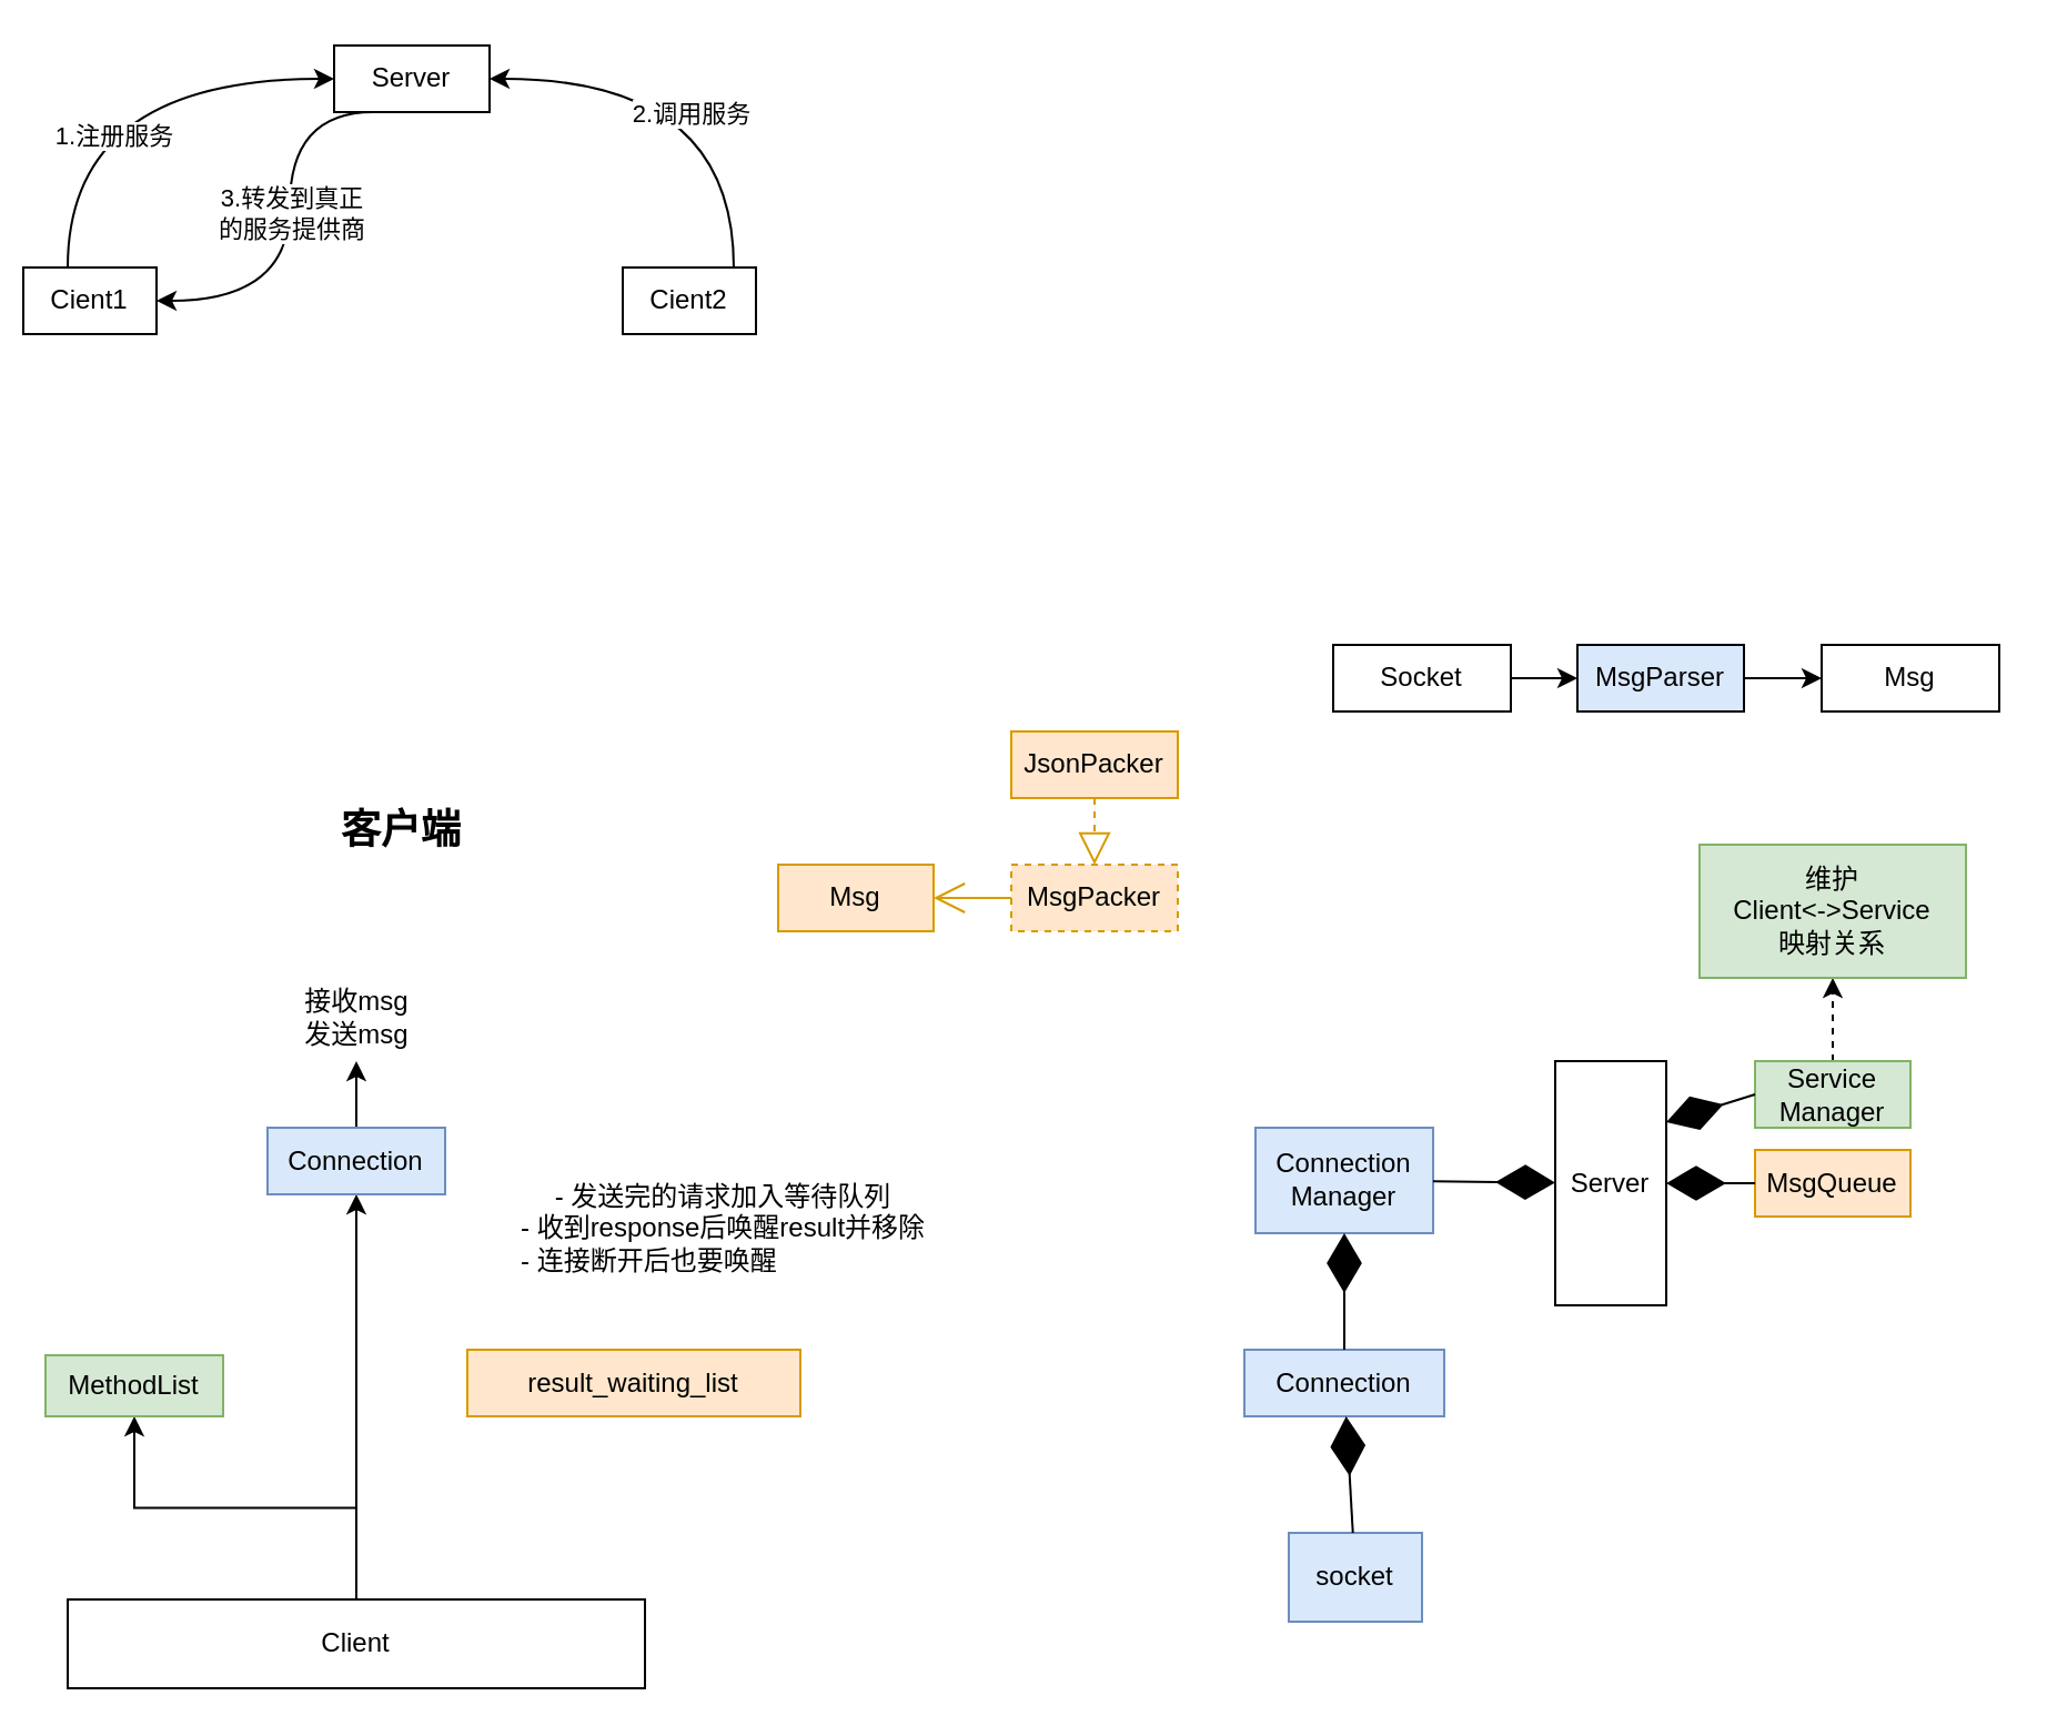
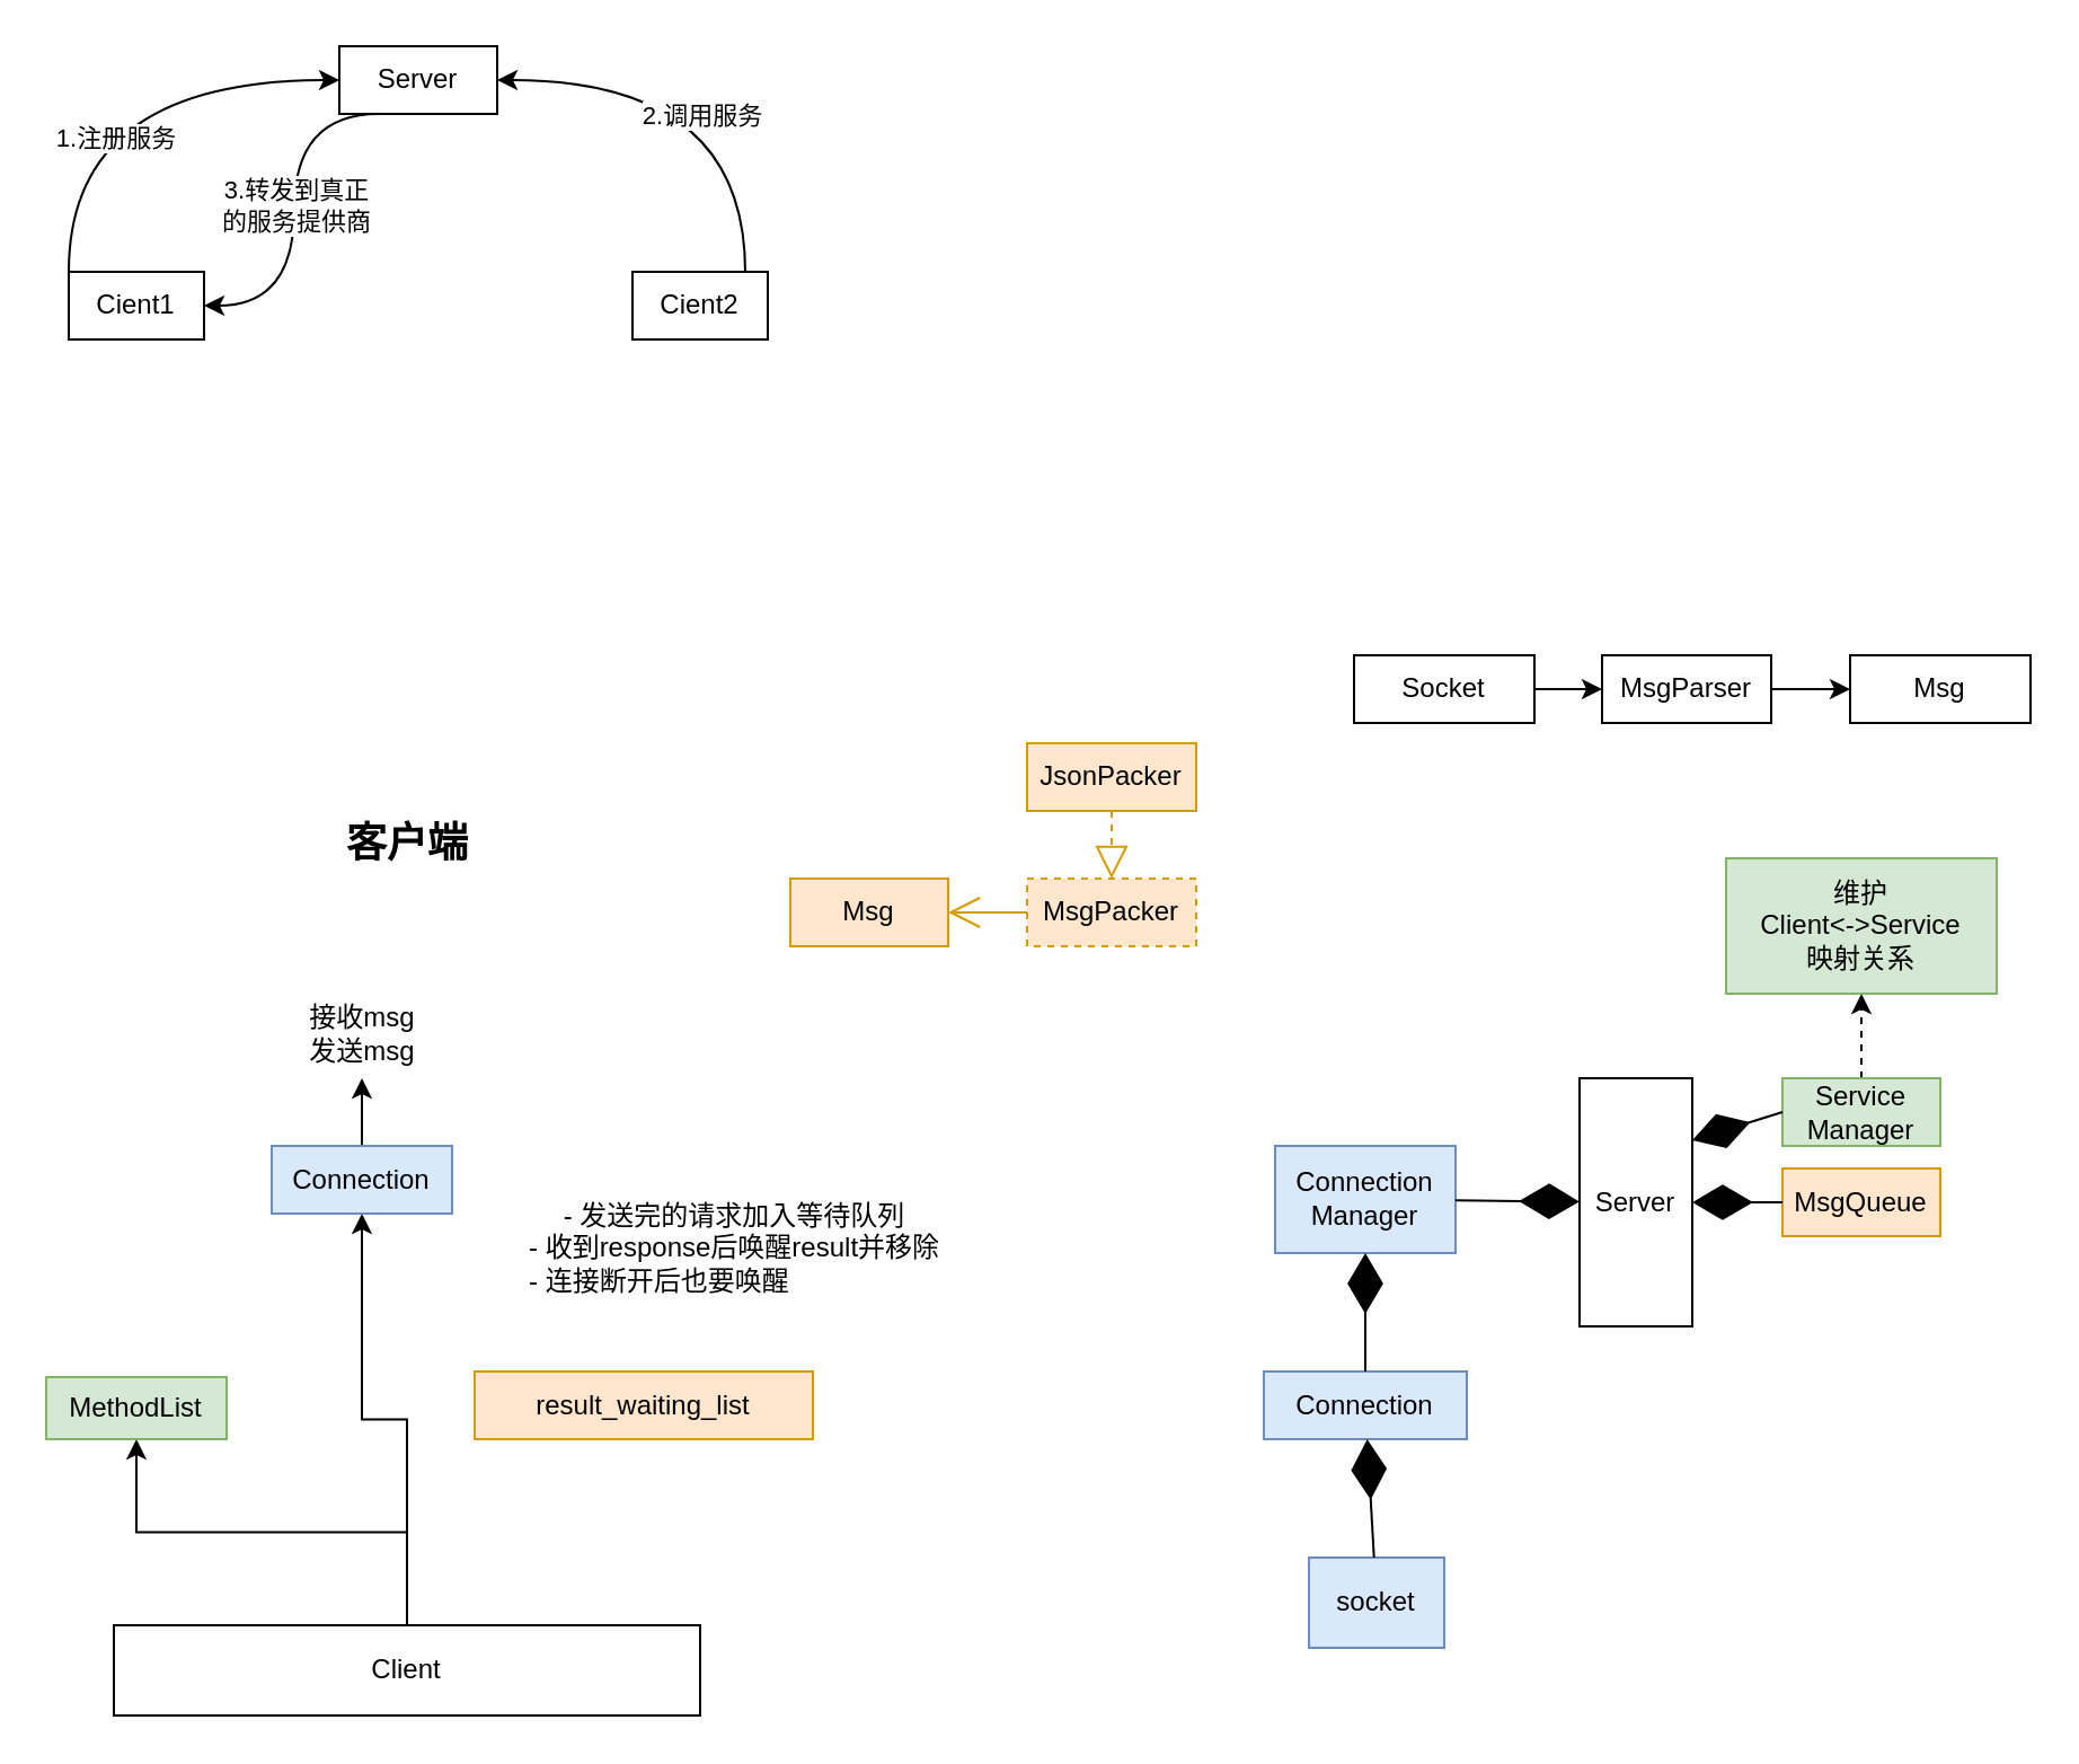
- <mxCell id="38" value="Cient1" style="whiteSpace=wrap;html=1;" parent="1" vertex="1"><mxGeometry x="10" y="120" width="60" height="30" as="geometry" /></mxCell>
+ <mxCell id="38" value="Cient1" style="whiteSpace=wrap;html=1;" parent="1" vertex="1"><mxGeometry x="30" y="120" width="60" height="30" as="geometry" /></mxCell>
- <mxCell id="28" value="MsgParser" style="whiteSpace=wrap;html=1;fillColor=#dae8fc;" parent="1" vertex="1"><mxGeometry x="710" y="290" width="75" height="30" as="geometry" /></mxCell>
+ <mxCell id="28" value="MsgParser" style="whiteSpace=wrap;html=1;" parent="1" vertex="1"><mxGeometry x="710" y="290" width="75" height="30" as="geometry" /></mxCell>
- <mxCell id="10" value="Client" style="whiteSpace=wrap;html=1;" parent="1" vertex="1"><mxGeometry x="30" y="720" width="260" height="40" as="geometry" /></mxCell>
+ <mxCell id="10" value="Client" style="whiteSpace=wrap;html=1;" parent="1" vertex="1"><mxGeometry x="50" y="720" width="260" height="40" as="geometry" /></mxCell>
